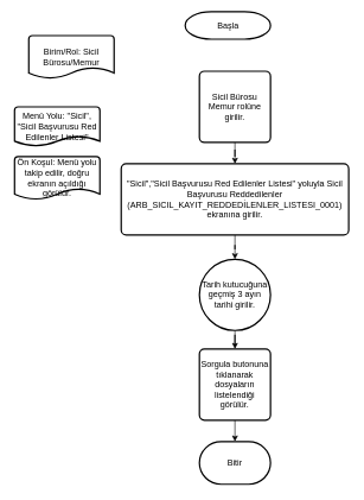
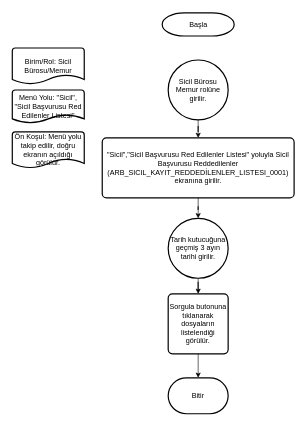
- <mxCell id="2" value="Başla" style="shape=mxgraph.flowchart.terminator;strokeWidth=2;gradientColor=none;gradientDirection=north;fontStyle=0;html=1;" parent="1" vertex="1"><mxGeometry x="260" y="15.25" width="120" height="38.75" as="geometry" /></mxCell>
+ <mxCell id="2" value="Başla" style="shape=mxgraph.flowchart.terminator;strokeWidth=2;gradientColor=none;gradientDirection=north;fontStyle=0;html=1;" parent="1" vertex="1"><mxGeometry x="270" y="20.25" width="120" height="38.75" as="geometry" /></mxCell>
- <mxCell id="14" value="Birim/Rol: Sicil Bürosu/Memur" style="strokeWidth=2;html=1;shape=mxgraph.flowchart.document2;whiteSpace=wrap;size=0.25;" parent="1" vertex="1"><mxGeometry x="40" y="49" width="120" height="60" as="geometry" /></mxCell>
+ <mxCell id="14" value="Birim/Rol: Sicil Bürosu/Memur" style="strokeWidth=2;html=1;shape=mxgraph.flowchart.document2;whiteSpace=wrap;size=0.25;" parent="1" vertex="1"><mxGeometry x="20" y="79" width="120" height="60" as="geometry" /></mxCell>
- <mxCell id="6" value="Sicil Bürosu Memur rolüne girilir." style="rounded=1;whiteSpace=wrap;html=1;absoluteArcSize=1;arcSize=14;strokeWidth=2;" parent="1" vertex="1"><mxGeometry x="280" y="99" width="100" height="100" as="geometry" /></mxCell>
+ <mxCell id="6" value="Sicil Bürosu Memur rolüne girilir." style="ellipse;whiteSpace=wrap;html=1;absoluteArcSize=1;arcSize=14;strokeWidth=2;" parent="1" vertex="1"><mxGeometry x="280" y="99" width="100" height="100" as="geometry" /></mxCell>
- <mxCell id="13" value="Bitir" style="strokeWidth=2;html=1;shape=mxgraph.flowchart.terminator;whiteSpace=wrap;" parent="1" vertex="1"><mxGeometry x="280" y="619" width="100" height="60" as="geometry" /></mxCell>
+ <mxCell id="13" value="Bitir" style="strokeWidth=2;html=1;shape=mxgraph.flowchart.terminator;whiteSpace=wrap;" parent="1" vertex="1"><mxGeometry x="280" y="629" width="100" height="60" as="geometry" /></mxCell>
